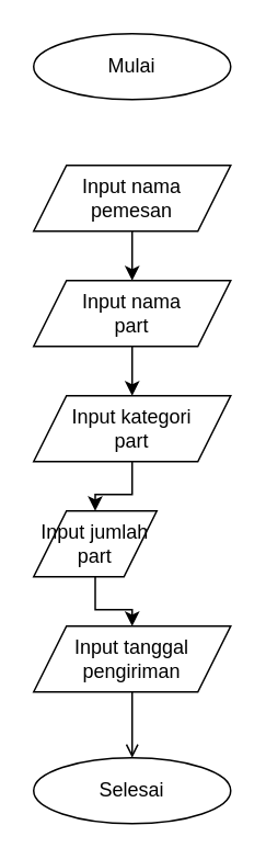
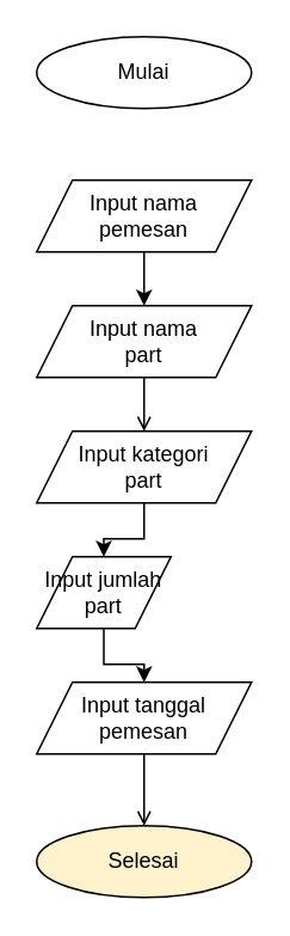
- <mxCell id="5" style="edgeStyle=orthogonalEdgeStyle;rounded=0;orthogonalLoop=1;jettySize=auto;html=1;entryX=0.5;entryY=0;entryDx=0;entryDy=0;" edge="1" parent="1" source="6" target="8"><mxGeometry relative="1" as="geometry" /></mxCell>
+ <mxCell id="5" style="edgeStyle=orthogonalEdgeStyle;rounded=0;orthogonalLoop=1;jettySize=auto;html=1;entryX=0.5;entryY=0;entryDx=0;entryDy=0;endArrow=open;" edge="1" parent="1" source="6" target="8"><mxGeometry relative="1" as="geometry" /></mxCell>
- <mxCell id="12" value="Input tanggal&lt;br&gt;pengiriman" style="shape=parallelogram;perimeter=parallelogramPerimeter;whiteSpace=wrap;html=1;fixedSize=1;" vertex="1" parent="1"><mxGeometry x="20" y="380" width="120" height="40" as="geometry" /></mxCell>
+ <mxCell id="12" value="Input tanggal&lt;br&gt;pemesan" style="shape=parallelogram;perimeter=parallelogramPerimeter;whiteSpace=wrap;html=1;fixedSize=1;" vertex="1" parent="1"><mxGeometry x="20" y="380" width="120" height="40" as="geometry" /></mxCell>
- <mxCell id="13" value="Selesai" style="ellipse;whiteSpace=wrap;html=1;" vertex="1" parent="1"><mxGeometry x="20" y="460" width="120" height="40" as="geometry" /></mxCell>
+ <mxCell id="13" value="Selesai" style="ellipse;whiteSpace=wrap;html=1;fillColor=#fff2cc;" vertex="1" parent="1"><mxGeometry x="20" y="460" width="120" height="40" as="geometry" /></mxCell>
